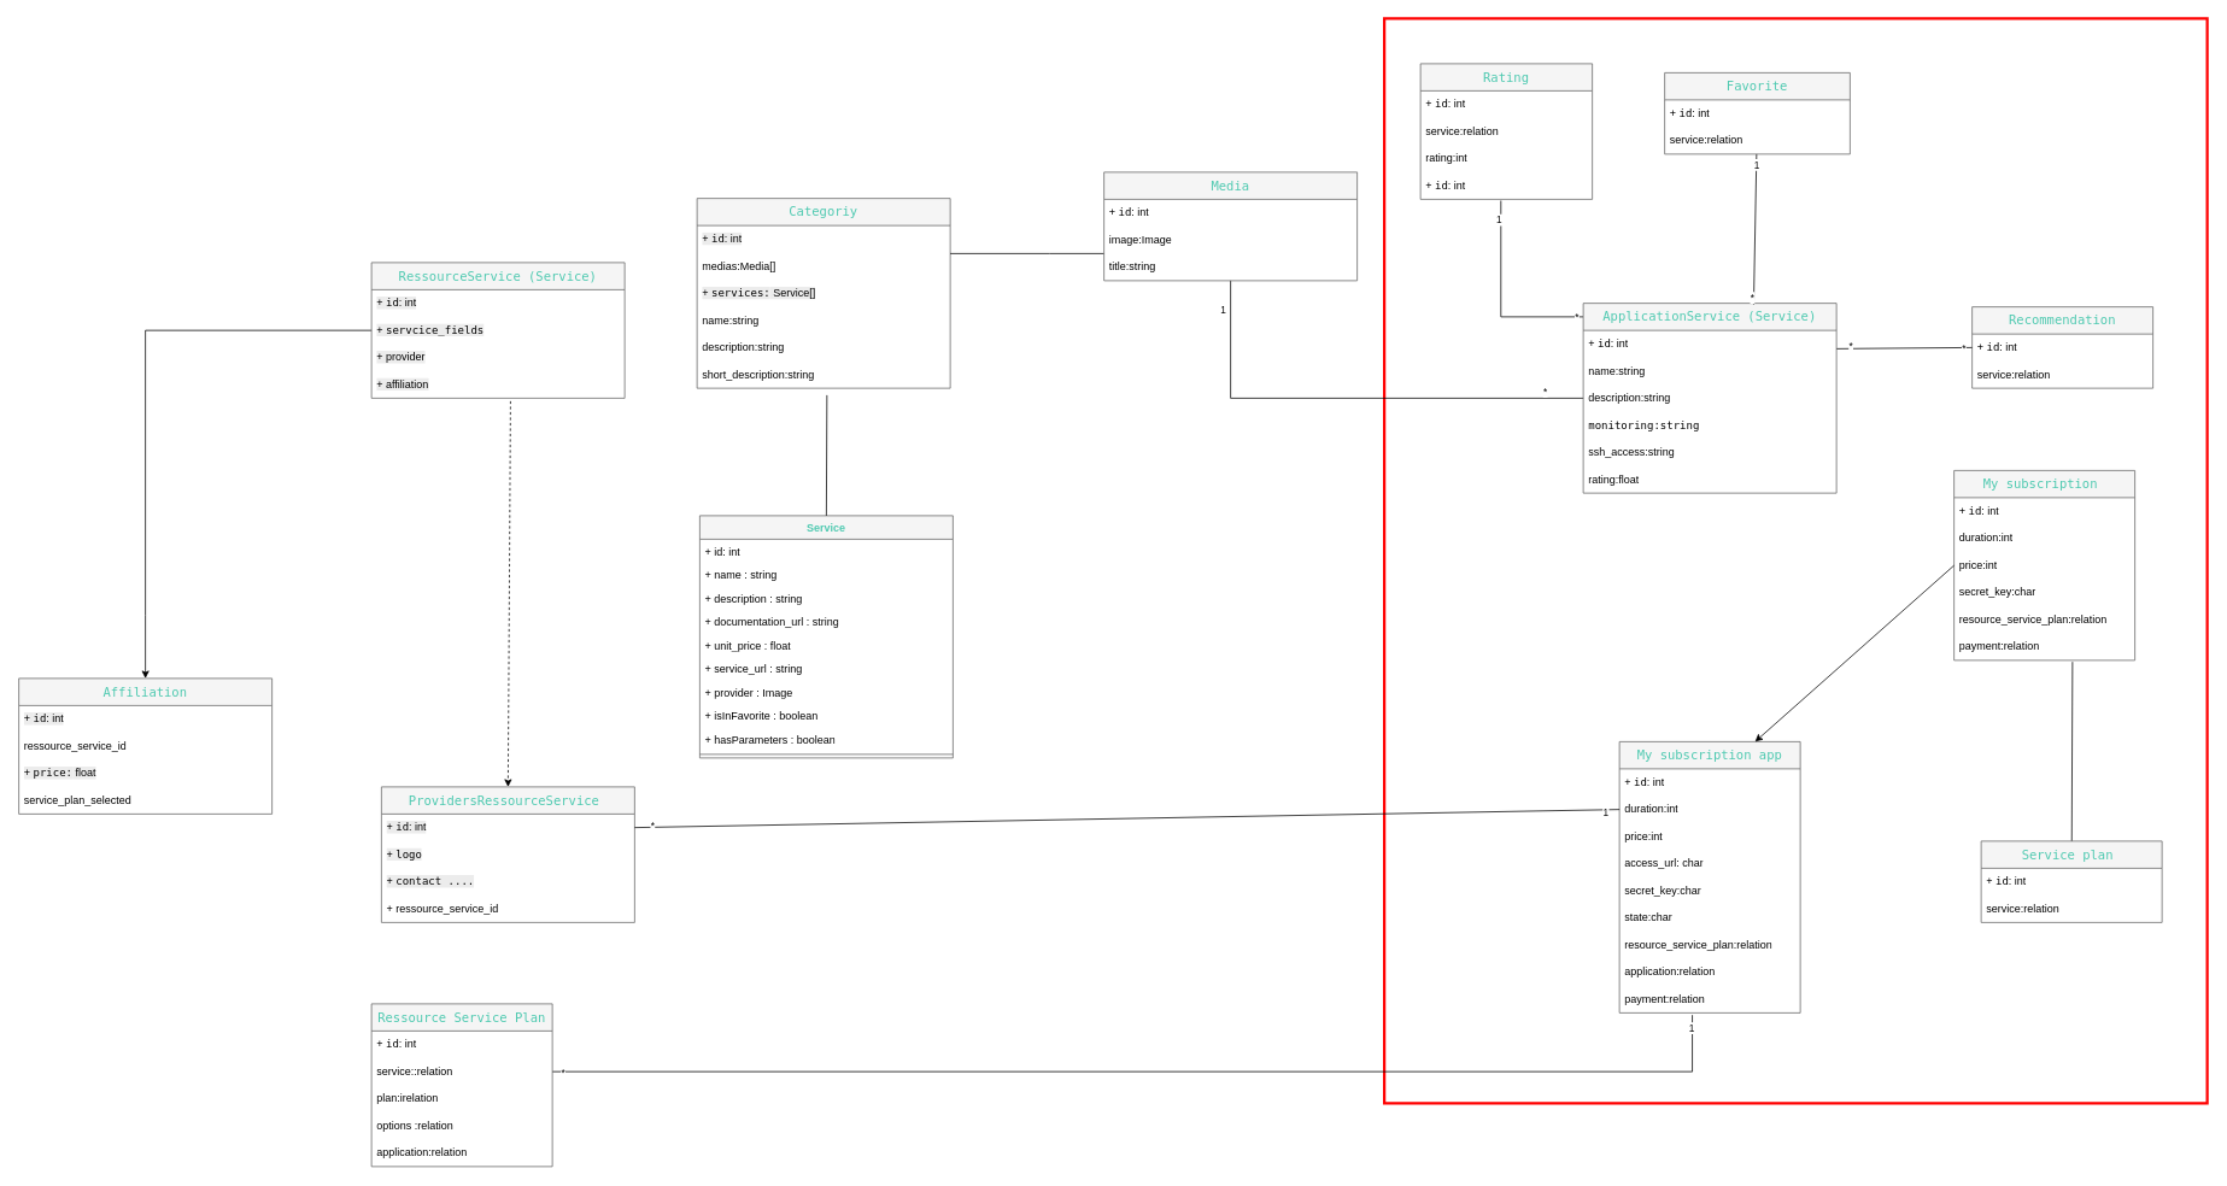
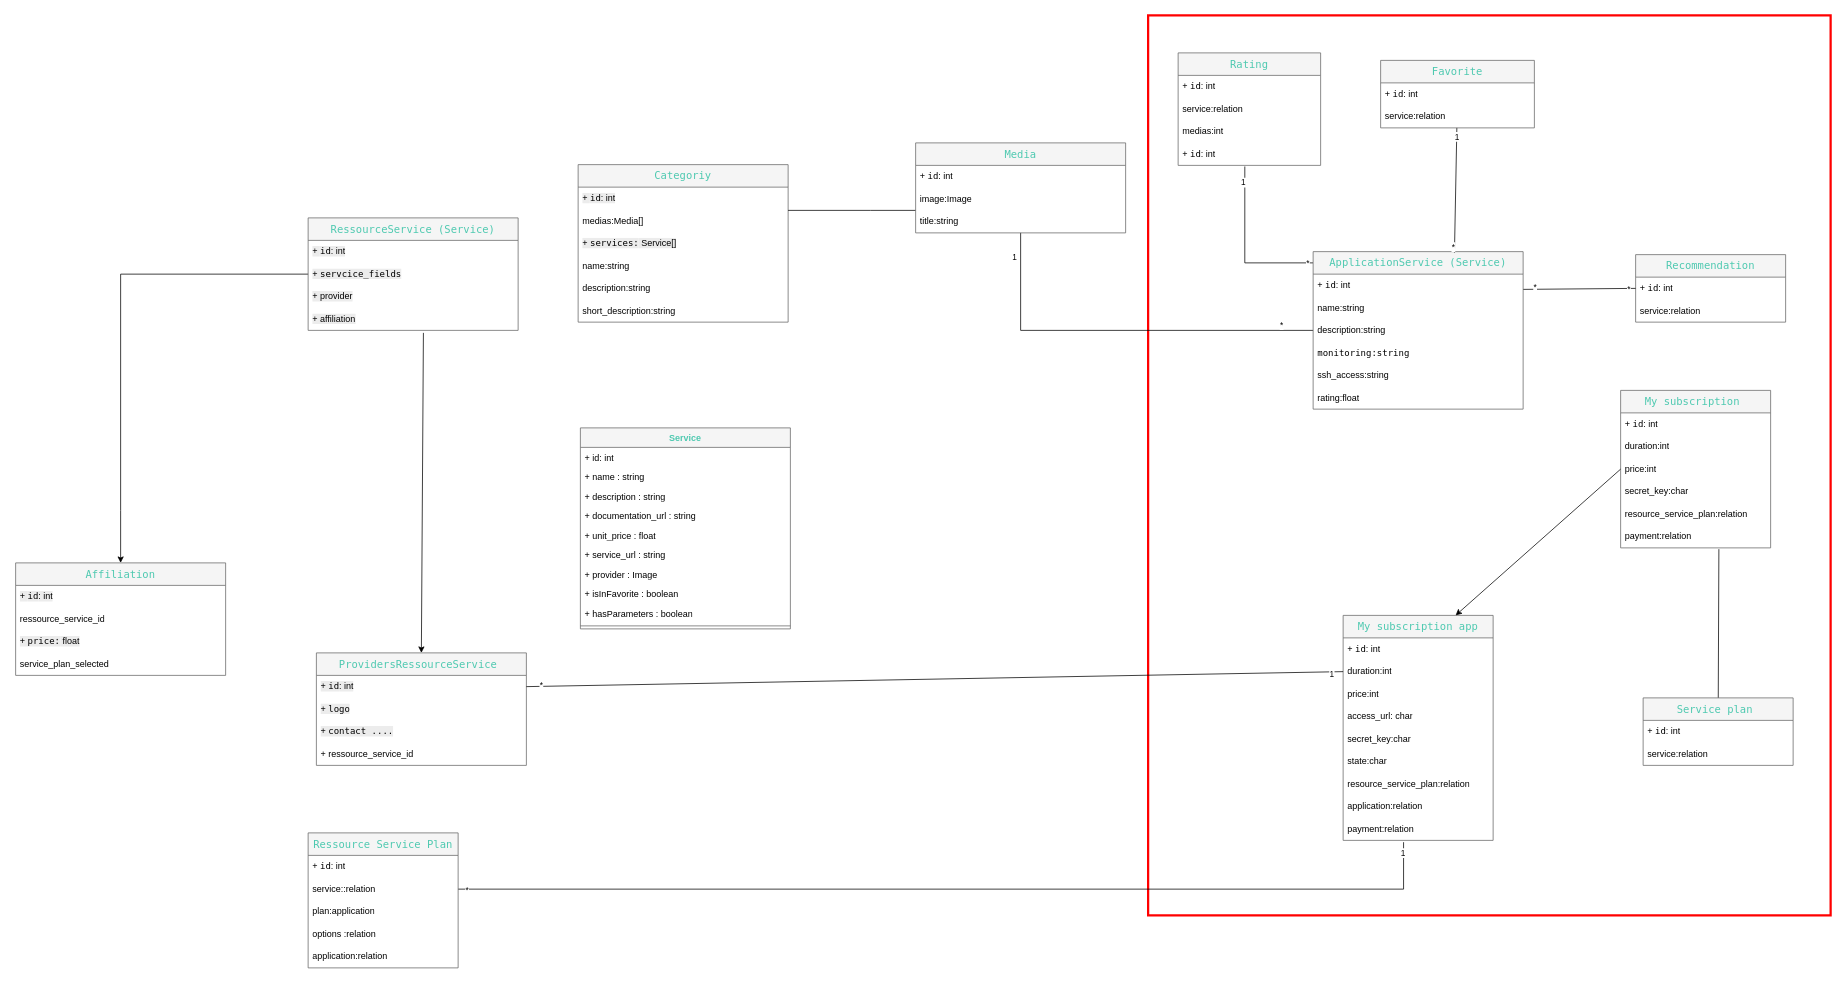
- <mxCell id="60" value="rating:int" style="text;strokeColor=none;fillColor=none;align=left;verticalAlign=middle;spacingLeft=4;spacingRight=4;overflow=hidden;points=[[0,0.5],[1,0.5]];portConstraint=eastwest;rotatable=0;whiteSpace=wrap;html=1;" parent="57" vertex="1"><mxGeometry y="90" width="190" height="30" as="geometry" /></mxCell>
+ <mxCell id="60" value="medias:int" style="text;strokeColor=none;fillColor=none;align=left;verticalAlign=middle;spacingLeft=4;spacingRight=4;overflow=hidden;points=[[0,0.5],[1,0.5]];portConstraint=eastwest;rotatable=0;whiteSpace=wrap;html=1;" parent="57" vertex="1"><mxGeometry y="90" width="190" height="30" as="geometry" /></mxCell>
- <mxCell id="46" style="rounded=0;orthogonalLoop=1;jettySize=auto;html=1;endArrow=none;endFill=0;entryX=0.513;entryY=1.256;entryDx=0;entryDy=0;entryPerimeter=0;exitX=0.5;exitY=0;exitDx=0;exitDy=0;" parent="1" source="35" target="26" edge="1"><mxGeometry relative="1" as="geometry"><mxPoint x="1050" y="350" as="targetPoint" /></mxGeometry></mxCell>
- <mxCell id="19" style="rounded=0;orthogonalLoop=1;jettySize=auto;html=1;entryX=0.5;entryY=0;entryDx=0;entryDy=0;exitX=0.549;exitY=1.111;exitDx=0;exitDy=0;exitPerimeter=0;dashed=1;" parent="1" source="8" target="9" edge="1"><mxGeometry relative="1" as="geometry"><mxPoint x="720" y="365" as="targetPoint" /></mxGeometry></mxCell>
+ <mxCell id="19" style="rounded=0;orthogonalLoop=1;jettySize=auto;html=1;entryX=0.5;entryY=0;entryDx=0;entryDy=0;exitX=0.549;exitY=1.111;exitDx=0;exitDy=0;exitPerimeter=0;" parent="1" source="8" target="9" edge="1"><mxGeometry relative="1" as="geometry"><mxPoint x="720" y="365" as="targetPoint" /></mxGeometry></mxCell>
- <mxCell id="94" value="plan:irelation" style="text;strokeColor=none;fillColor=none;align=left;verticalAlign=middle;spacingLeft=4;spacingRight=4;overflow=hidden;points=[[0,0.5],[1,0.5]];portConstraint=eastwest;rotatable=0;whiteSpace=wrap;html=1;" parent="91" vertex="1"><mxGeometry y="90" width="200" height="30" as="geometry" /></mxCell>
+ <mxCell id="94" value="plan:application" style="text;strokeColor=none;fillColor=none;align=left;verticalAlign=middle;spacingLeft=4;spacingRight=4;overflow=hidden;points=[[0,0.5],[1,0.5]];portConstraint=eastwest;rotatable=0;whiteSpace=wrap;html=1;" parent="91" vertex="1"><mxGeometry y="90" width="200" height="30" as="geometry" /></mxCell>
